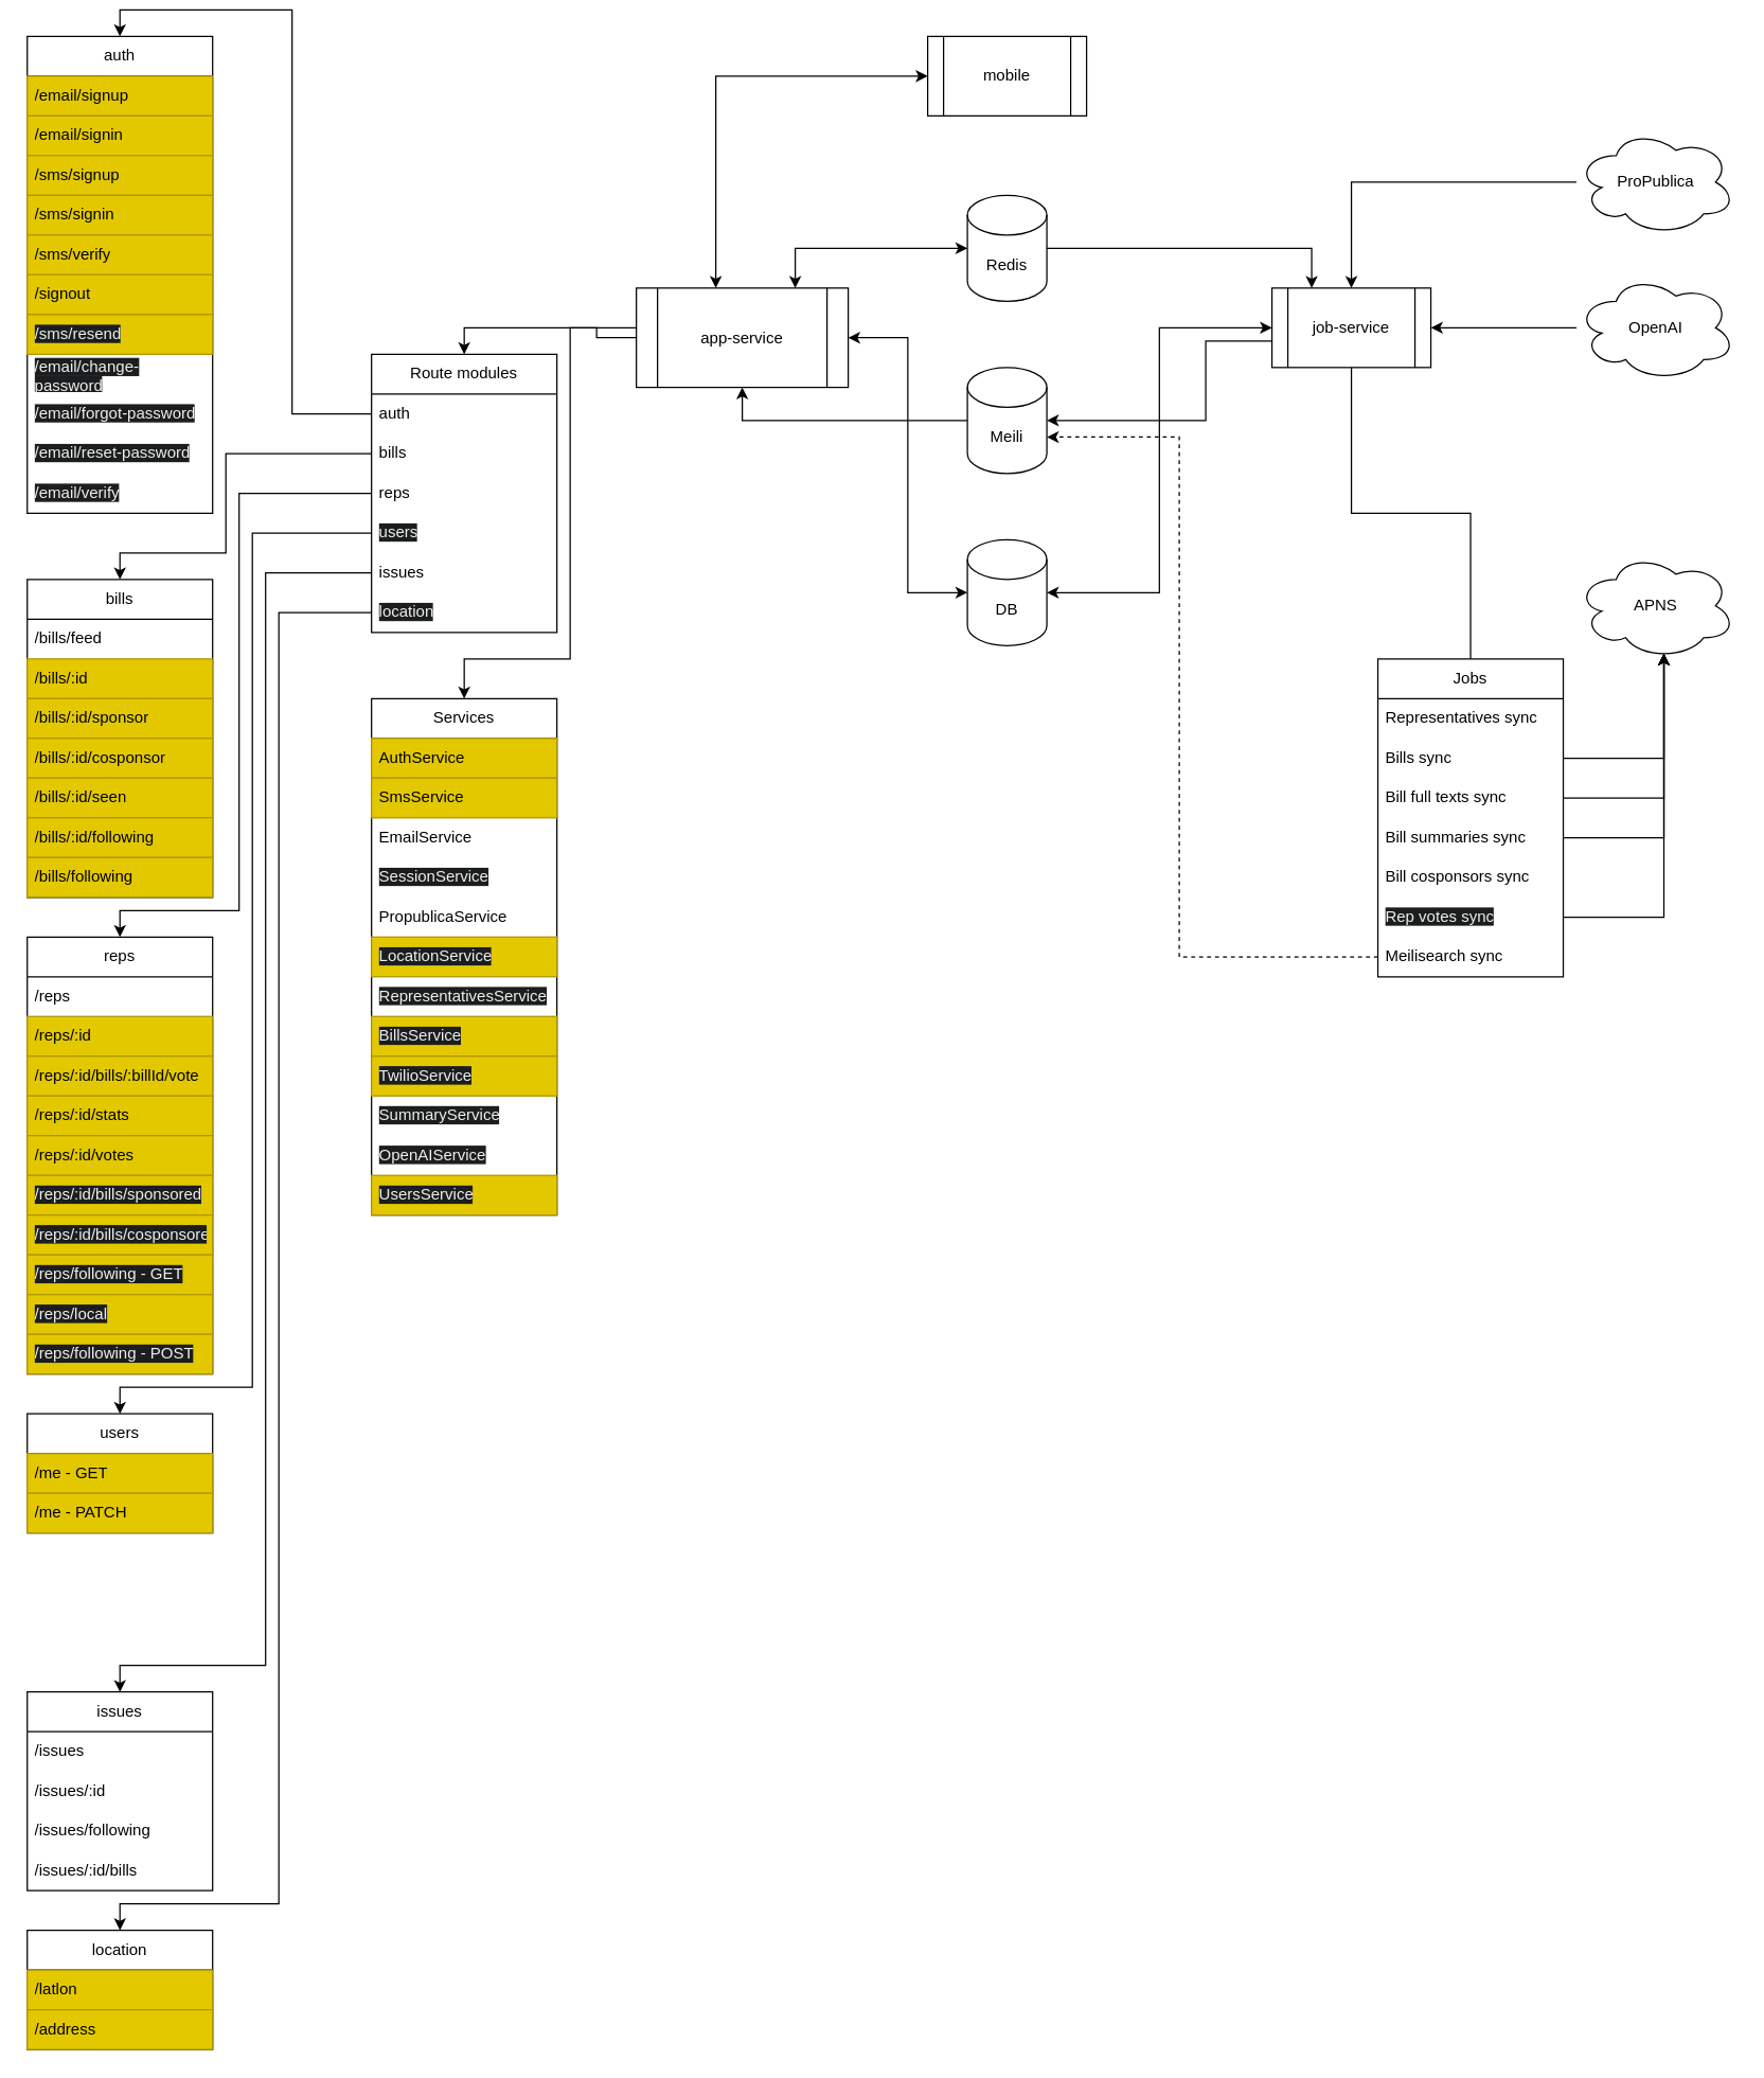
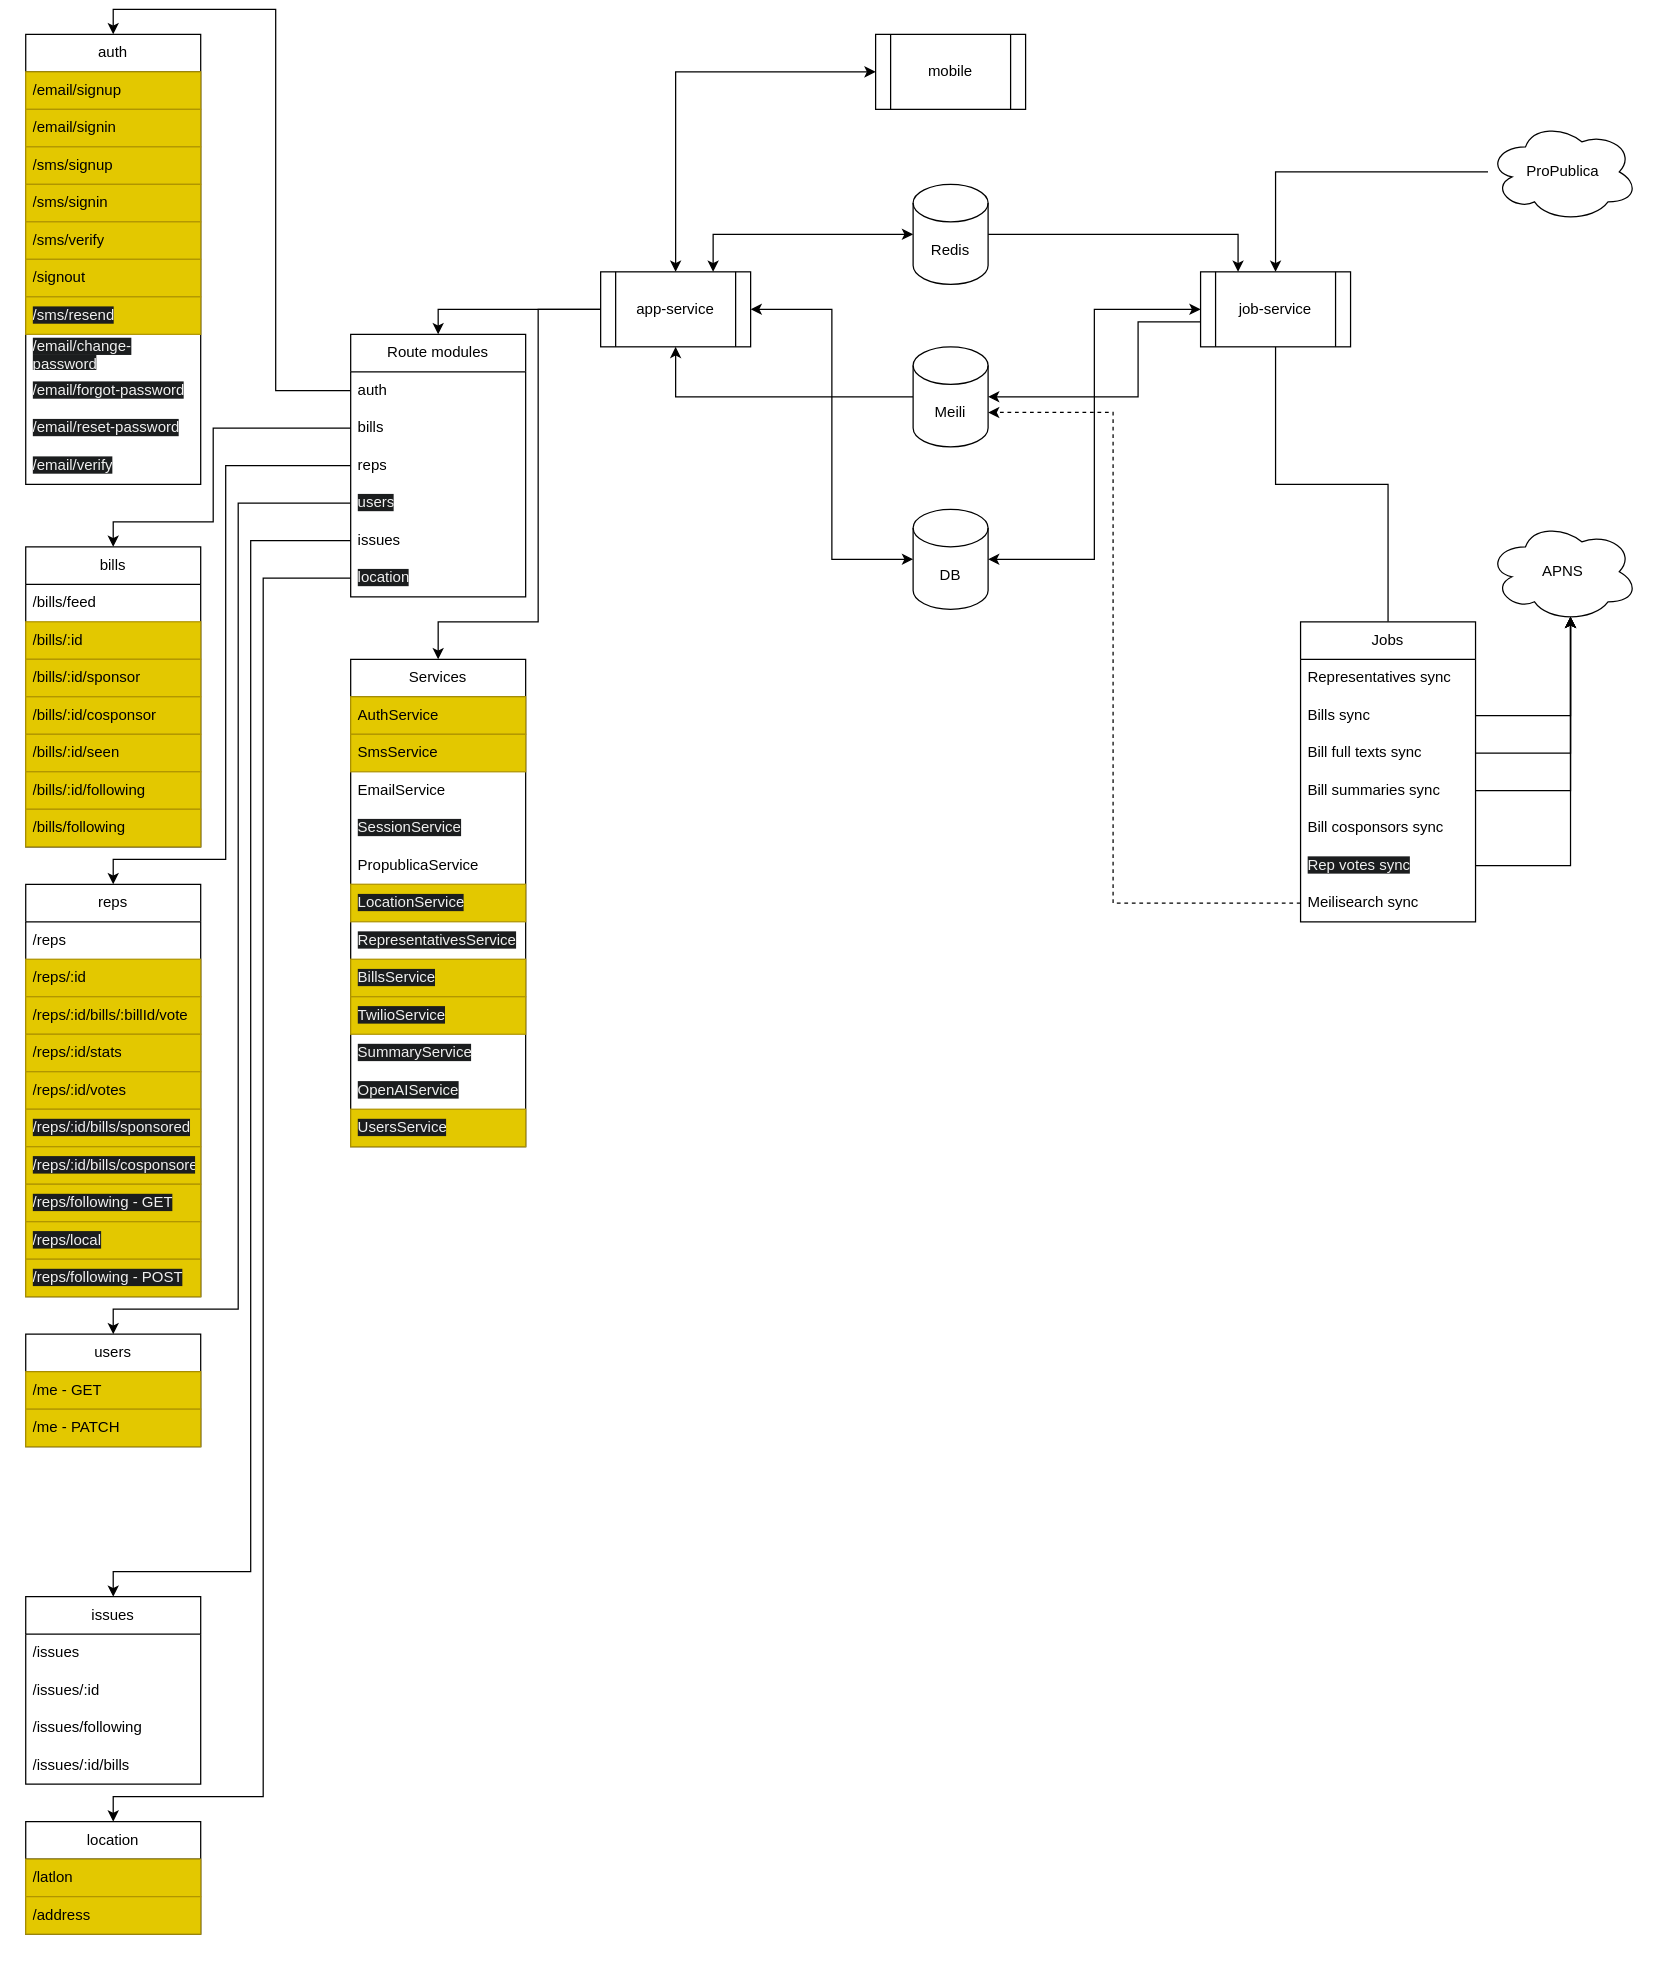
- <mxCell id="14" style="edgeStyle=orthogonalEdgeStyle;rounded=0;orthogonalLoop=1;jettySize=auto;html=1;entryX=1;entryY=0.5;entryDx=0;entryDy=0;" parent="1" source="15" target="8" edge="1"><mxGeometry relative="1" as="geometry" /></mxCell>
- <mxCell id="15" value="OpenAI" style="ellipse;shape=cloud;whiteSpace=wrap;html=1;" parent="1" vertex="1"><mxGeometry x="1190" y="200" width="120" height="80" as="geometry" /></mxCell>
- <mxCell id="5" value="app-service" style="shape=process;whiteSpace=wrap;html=1;backgroundOutline=1;" parent="1" vertex="1"><mxGeometry x="480" y="210" width="160" height="75" as="geometry" /></mxCell>
+ <mxCell id="5" value="app-service" style="shape=process;whiteSpace=wrap;html=1;backgroundOutline=1;" parent="1" vertex="1"><mxGeometry x="480" y="210" width="120" height="60" as="geometry" /></mxCell>
